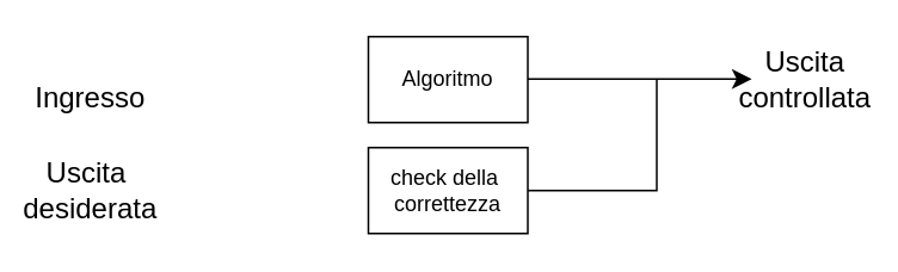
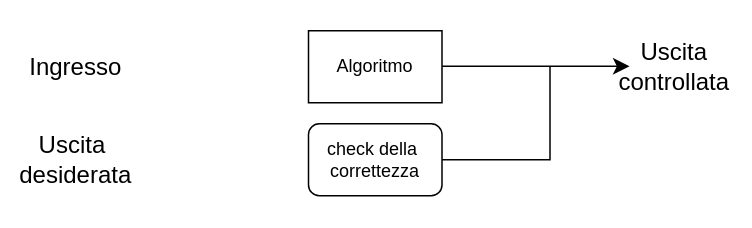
- <mxCell id="2" value="Ingresso" style="text;html=1;align=center;verticalAlign=middle;whiteSpace=wrap;rounded=0;fontSize=16;" vertex="1" parent="1"><mxGeometry x="20" y="39" width="60" height="30" as="geometry" /></mxCell>
+ <mxCell id="2" value="Ingresso" style="text;html=1;align=center;verticalAlign=middle;whiteSpace=wrap;rounded=0;fontSize=16;" vertex="1" parent="1"><mxGeometry x="20" y="29" width="60" height="30" as="geometry" /></mxCell>
- <mxCell id="5" value="check della&amp;nbsp;&lt;div&gt;correttezza&lt;/div&gt;" style="rounded=0;whiteSpace=wrap;html=1;fillColor=none;" vertex="1" parent="1"><mxGeometry x="205" y="82" width="89" height="48" as="geometry" /></mxCell>
+ <mxCell id="5" value="check della&amp;nbsp;&lt;div&gt;correttezza&lt;/div&gt;" style="whiteSpace=wrap;html=1;fillColor=none;rounded=1;" vertex="1" parent="1"><mxGeometry x="205" y="82" width="89" height="48" as="geometry" /></mxCell>
